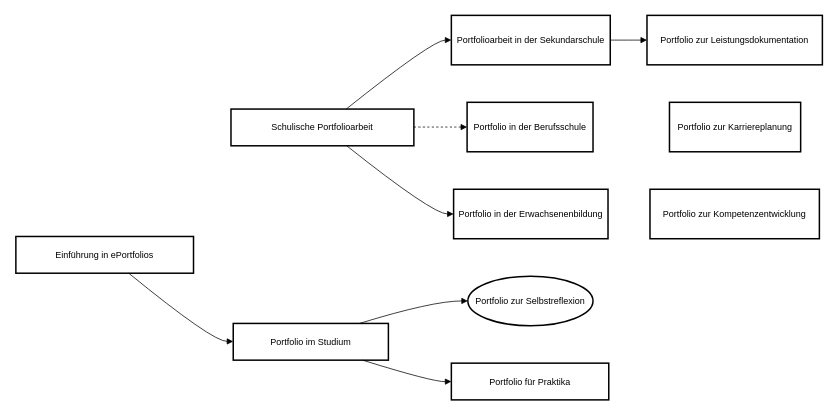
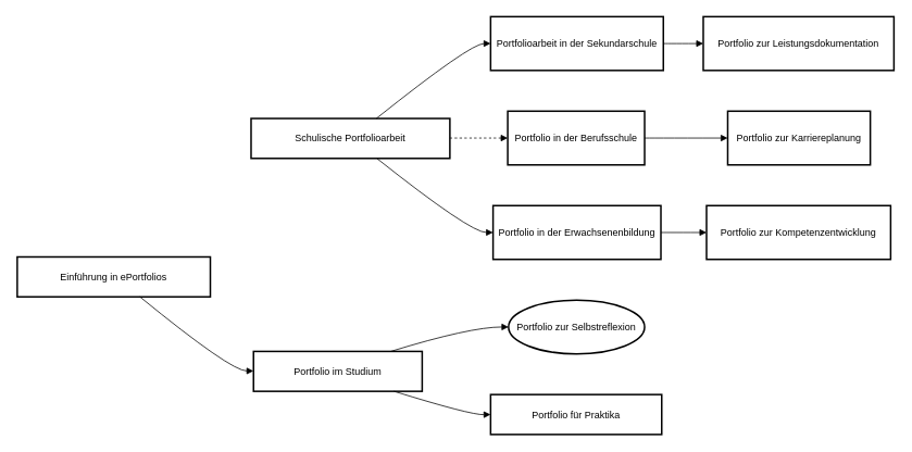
+ <mxCell id="20" value="" style="curved=1;startArrow=none;endArrow=block;exitX=1.01;exitY=0.5;entryX=0;entryY=0.5;" edge="1" parent="1" source="6" target="11"><mxGeometry relative="1" as="geometry"><Array as="points" /></mxGeometry></mxCell>
+ <mxCell id="21" value="" style="curved=1;startArrow=none;endArrow=block;exitX=1;exitY=0.5;entryX=0;entryY=0.5;" edge="1" parent="1" source="7" target="12"><mxGeometry relative="1" as="geometry"><Array as="points" /></mxGeometry></mxCell>
